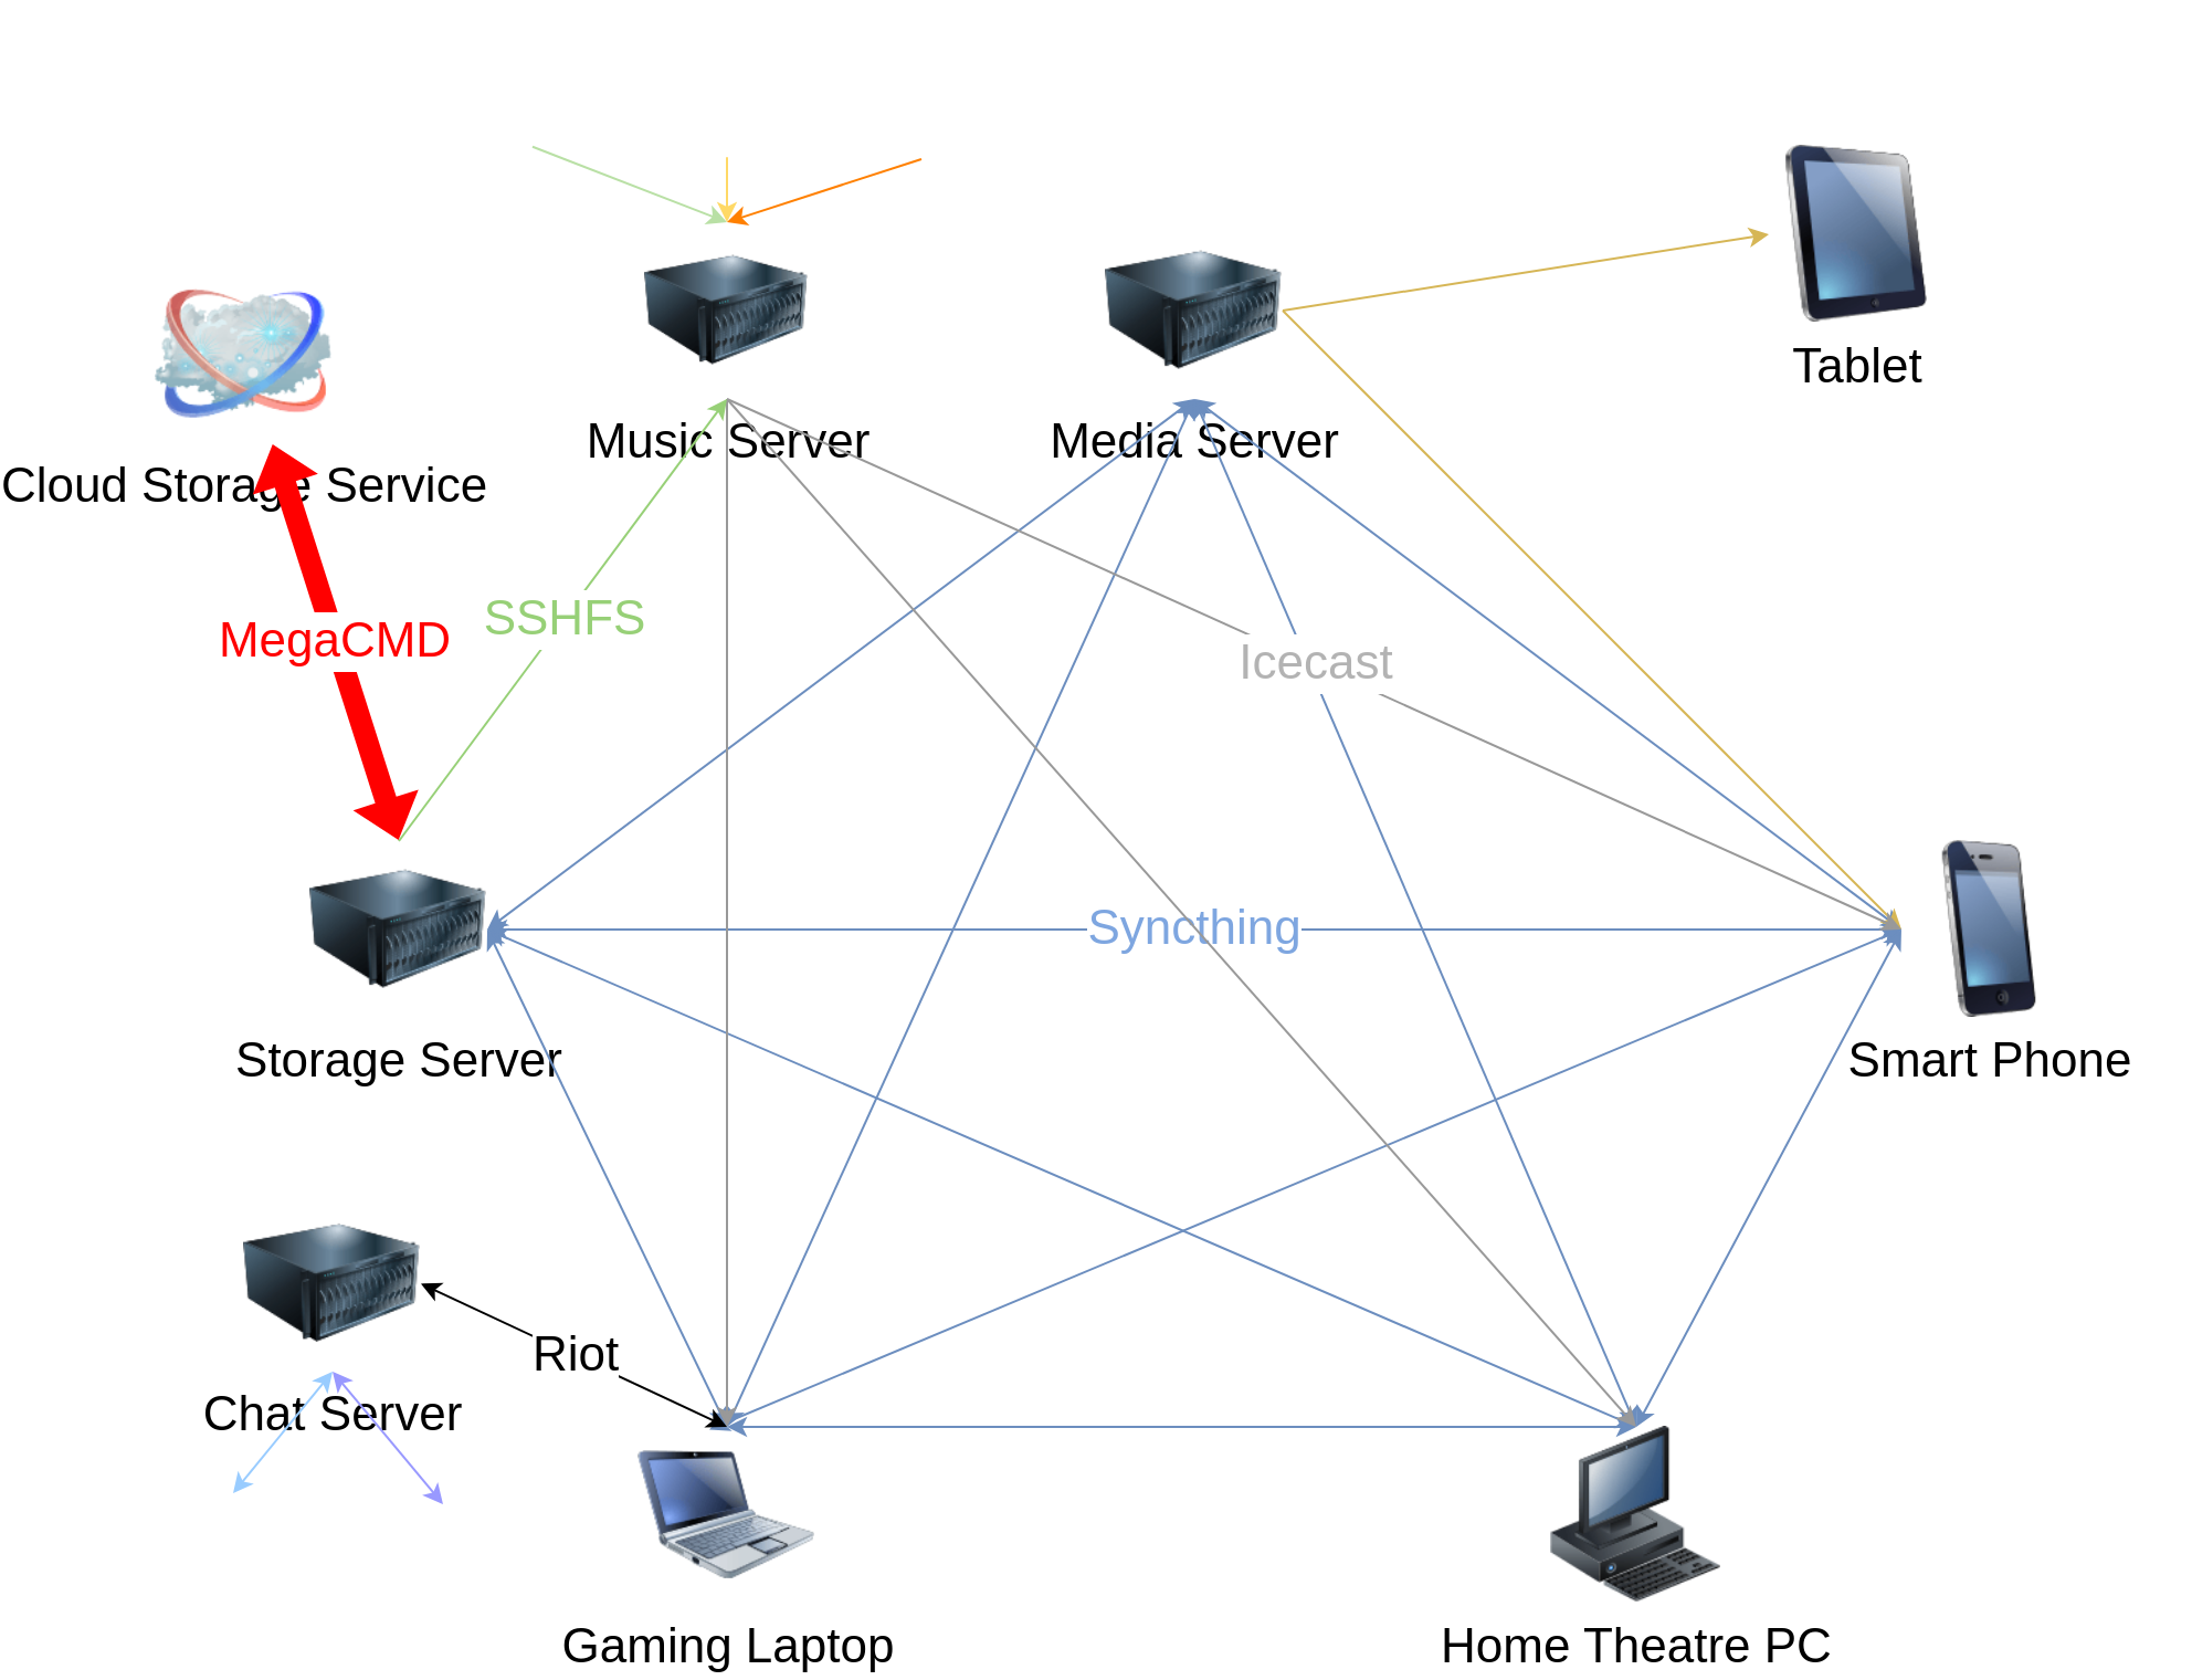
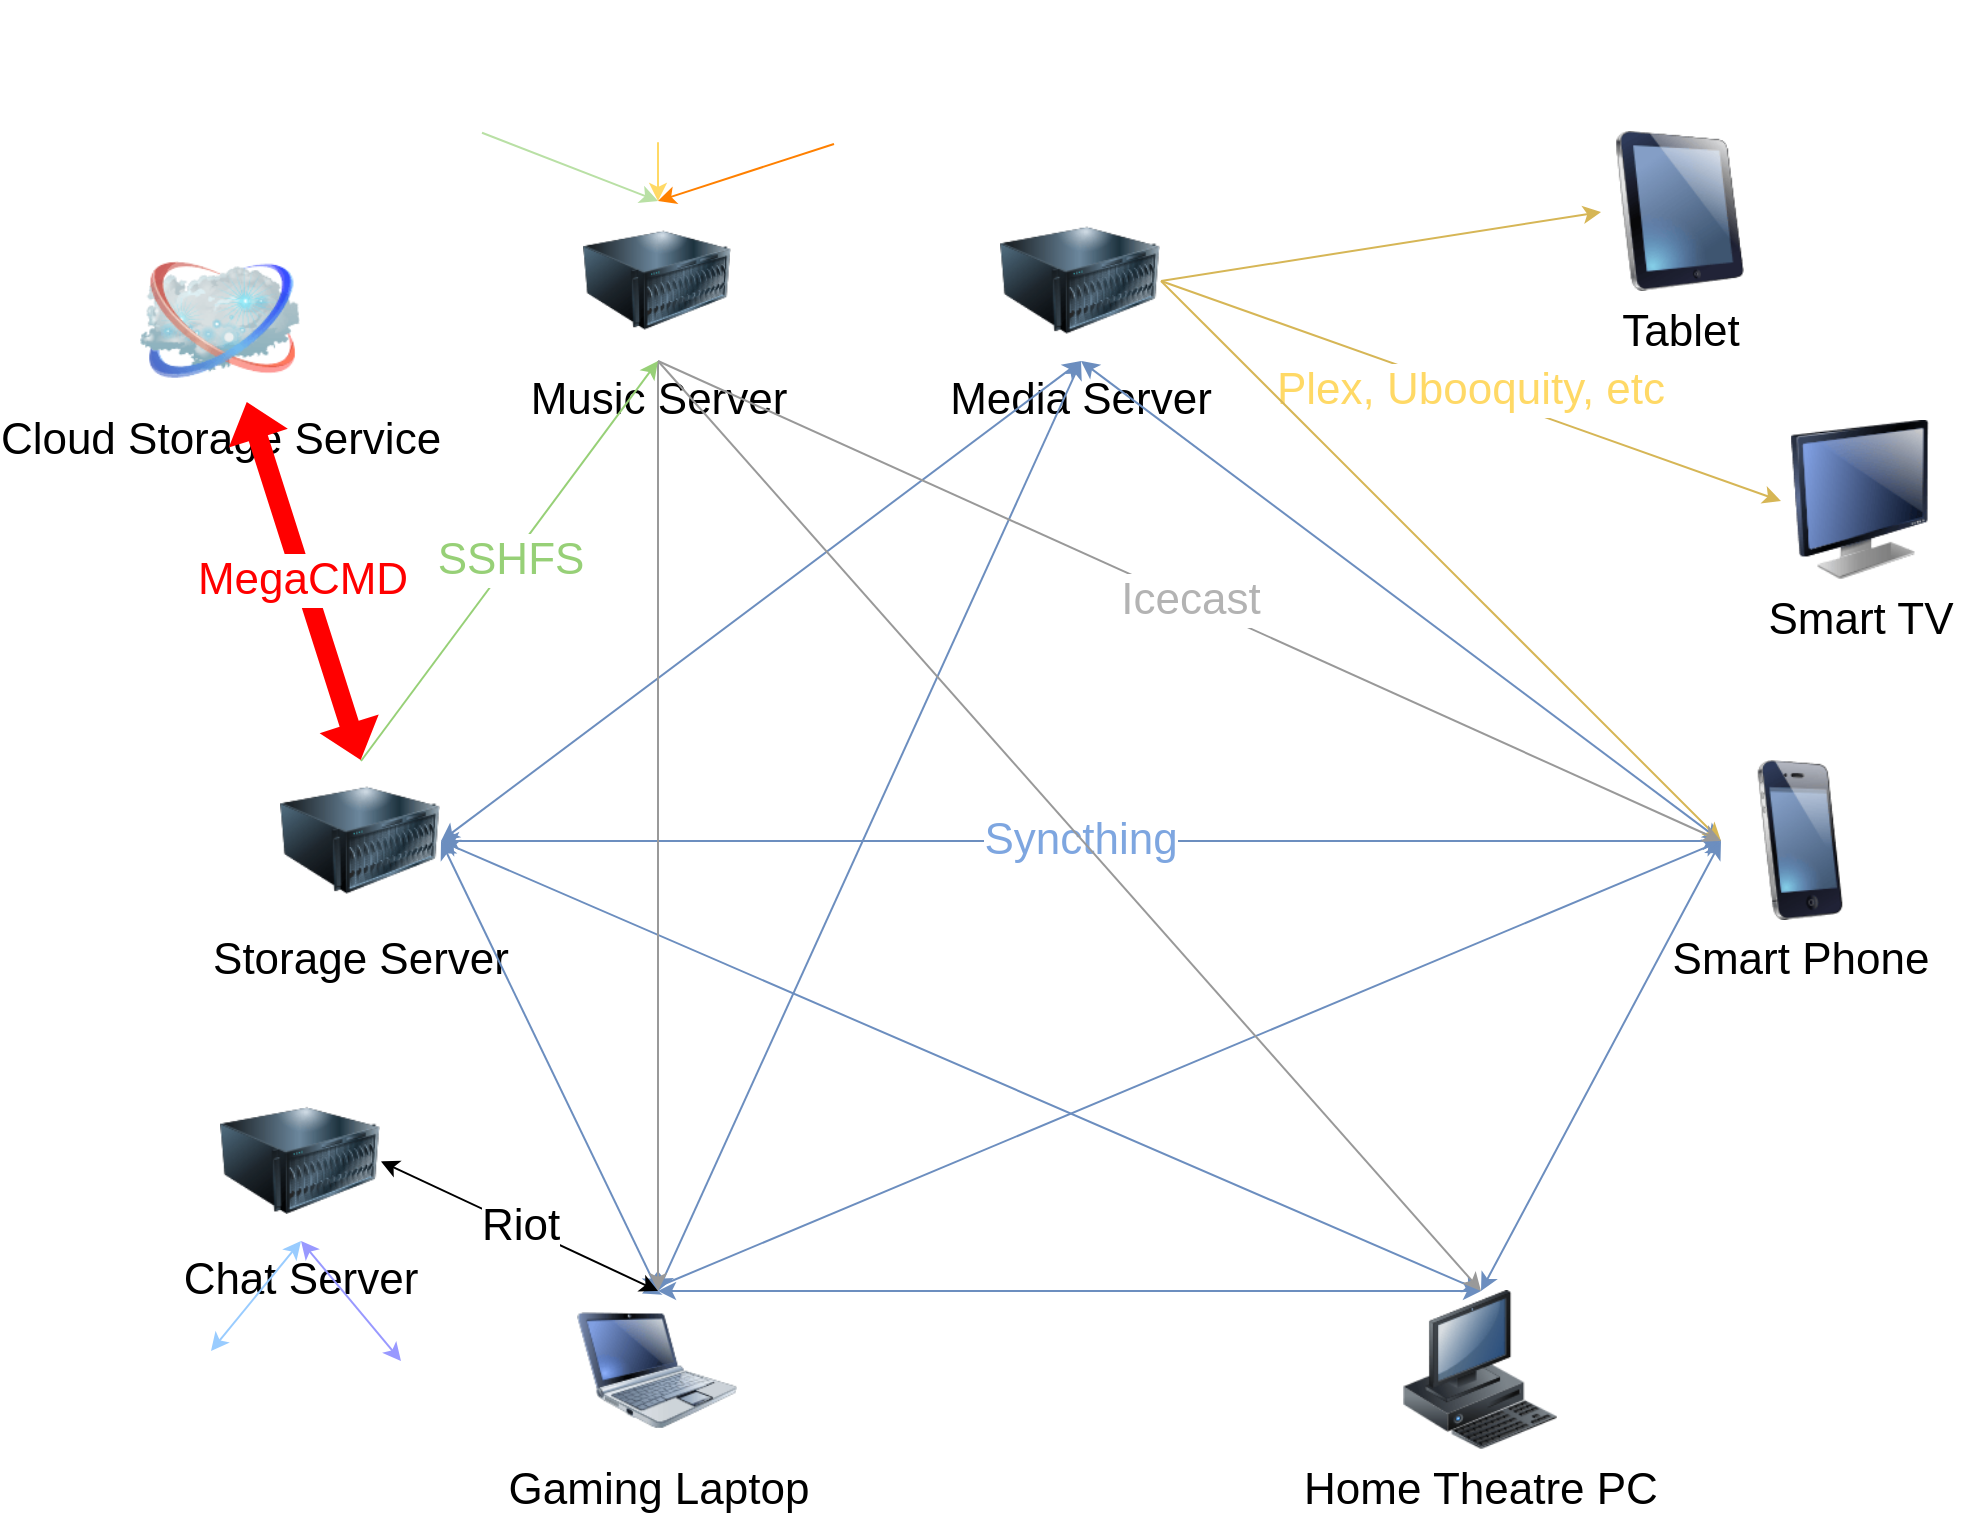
+ <mxCell id="11" value="&lt;font color=&quot;#ffd966&quot;&gt;Plex, Ubooquity, etc&lt;br&gt;&lt;/font&gt;" style="endArrow=classic;html=1;exitX=1;exitY=0.5;exitDx=0;exitDy=0;entryX=0;entryY=0.5;entryDx=0;entryDy=0;fillColor=#fff2cc;strokeColor=#d6b656;fontSize=22;fontColor=#FFE599;" parent="1" source="8" target="10" edge="1"><mxGeometry width="50" height="50" relative="1" as="geometry"><mxPoint x="630" y="156.8" as="sourcePoint" /><mxPoint x="680" y="106.8" as="targetPoint" /></mxGeometry></mxCell>
+ <mxCell id="10" value="Smart TV" style="image;html=1;labelBackgroundColor=#ffffff;image=img/lib/clip_art/computers/Monitor_128x128.png;fontSize=22;" parent="1" vertex="1"><mxGeometry x="840" y="210" width="80" height="80" as="geometry" /></mxCell>
- <mxCell id="15" value="" style="endArrow=classic;startArrow=classic;html=1;entryX=0.5;entryY=1;entryDx=0;entryDy=0;exitX=0.5;exitY=0;exitDx=0;exitDy=0;fillColor=#dae8fc;strokeColor=#6c8ebf;" parent="1" source="4" target="8" edge="1"><mxGeometry width="50" height="50" relative="1" as="geometry"><mxPoint x="710" y="470" as="sourcePoint" /><mxPoint x="760" y="420" as="targetPoint" /></mxGeometry></mxCell>
